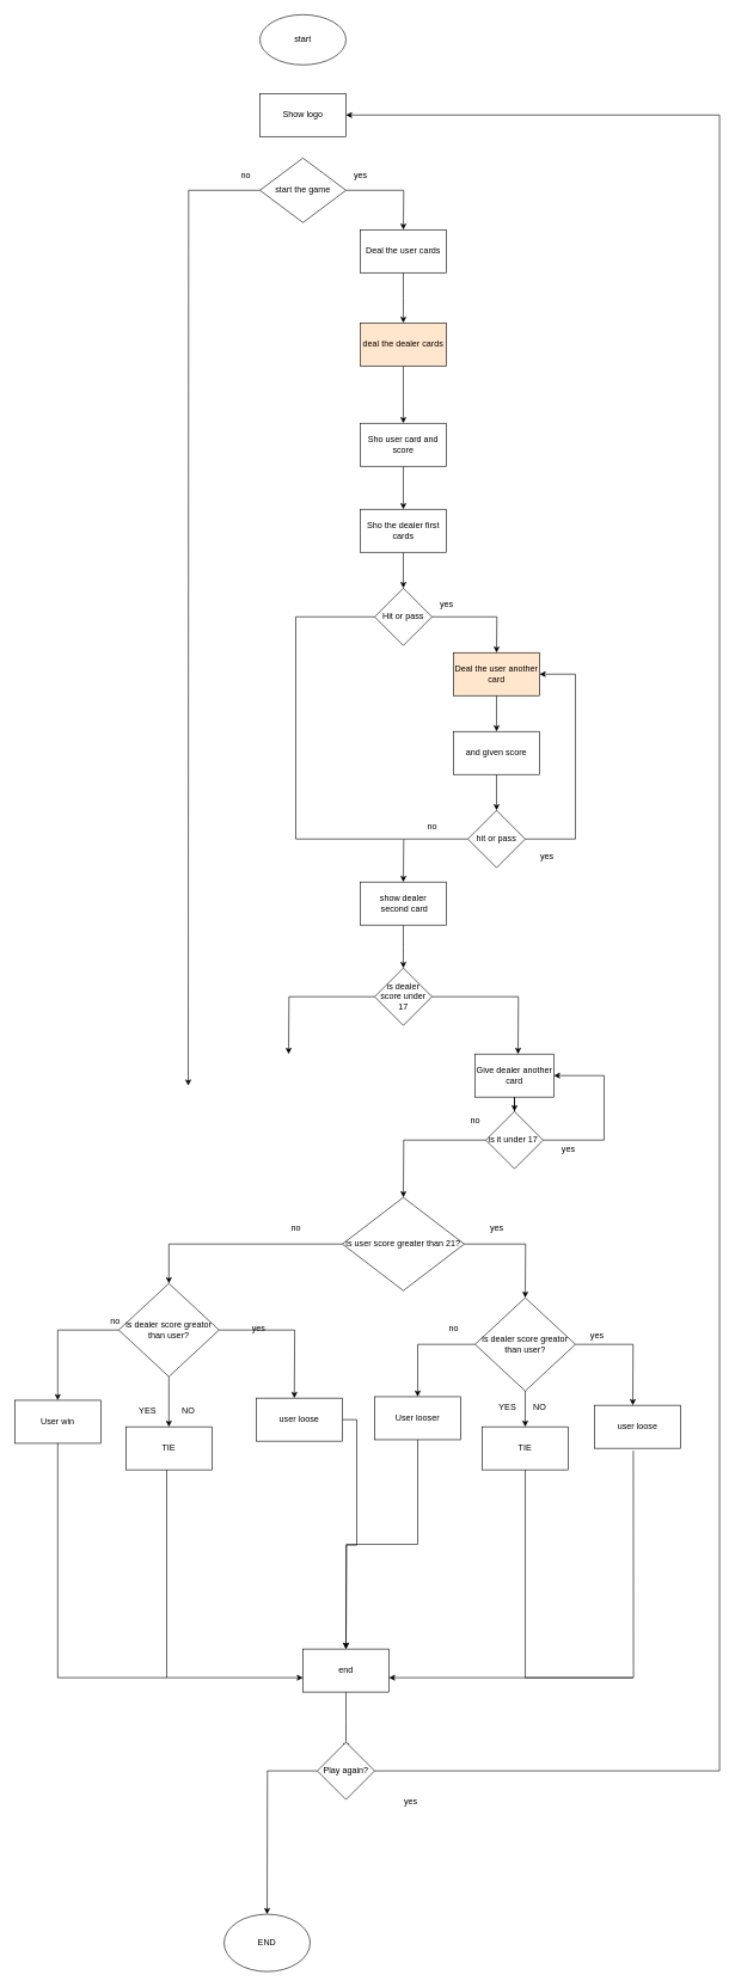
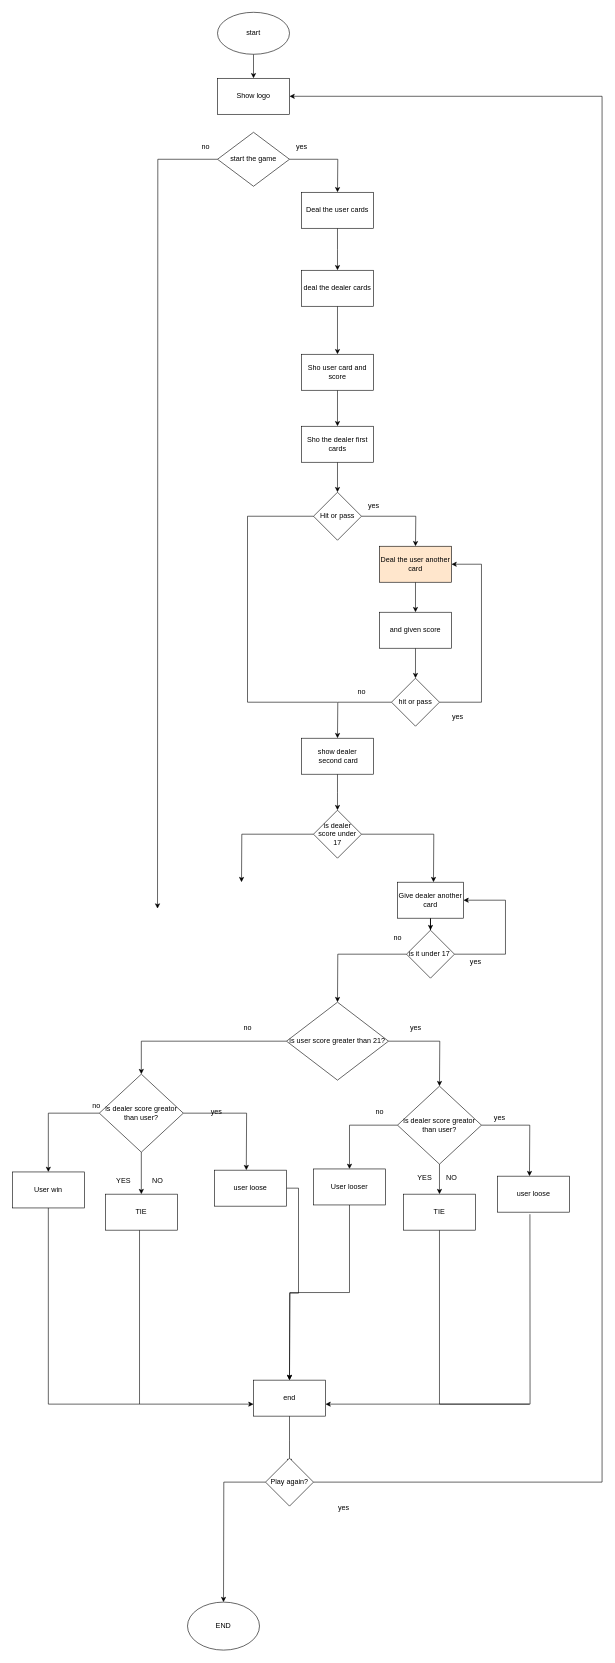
+ <mxCell id="2" style="edgeStyle=orthogonalEdgeStyle;rounded=0;orthogonalLoop=1;jettySize=auto;html=1;entryX=0.5;entryY=0;entryDx=0;entryDy=0;" parent="1" source="3" target="9" edge="1"><mxGeometry relative="1" as="geometry"><mxPoint x="422" y="150" as="targetPoint" /></mxGeometry></mxCell>
- <mxCell id="13" value="deal the dealer cards" style="rounded=0;whiteSpace=wrap;html=1;fillColor=#ffe6cc;" parent="1" vertex="1"><mxGeometry x="502" y="450" width="120" height="60" as="geometry" /></mxCell>
+ <mxCell id="13" value="deal the dealer cards" style="rounded=0;whiteSpace=wrap;html=1;" parent="1" vertex="1"><mxGeometry x="502" y="450" width="120" height="60" as="geometry" /></mxCell>
